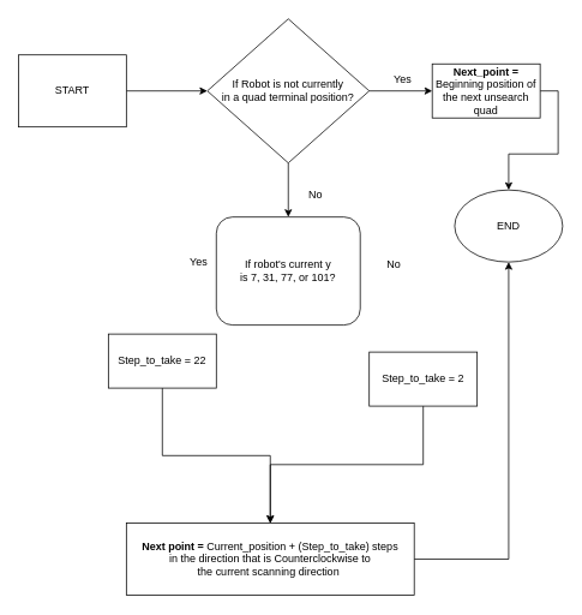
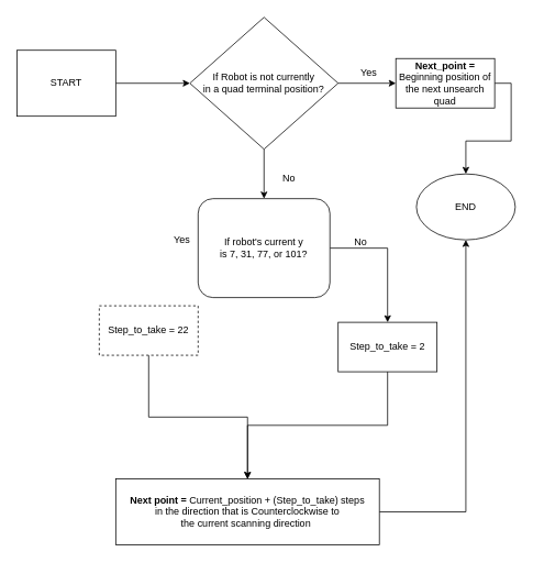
+ <mxCell id="9" value="" style="edgeStyle=orthogonalEdgeStyle;rounded=0;orthogonalLoop=1;jettySize=auto;html=1;entryX=0.5;entryY=0;entryDx=0;entryDy=0;" edge="1" parent="1" source="10" target="5"><mxGeometry relative="1" as="geometry"><mxPoint x="480" y="300" as="targetPoint" /></mxGeometry></mxCell>
- <mxCell id="16" value="Step_to_take = 22" style="rounded=0;whiteSpace=wrap;html=1;" vertex="1" parent="1"><mxGeometry x="120" y="370" width="120" height="60" as="geometry" /></mxCell>
+ <mxCell id="16" value="Step_to_take = 22" style="rounded=0;whiteSpace=wrap;html=1;dashed=1;" vertex="1" parent="1"><mxGeometry x="120" y="370" width="120" height="60" as="geometry" /></mxCell>
